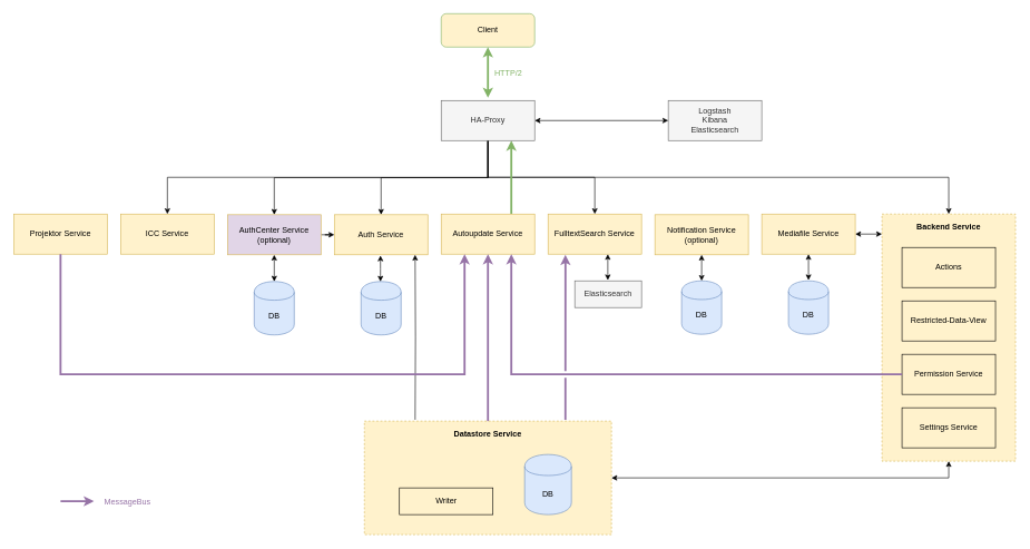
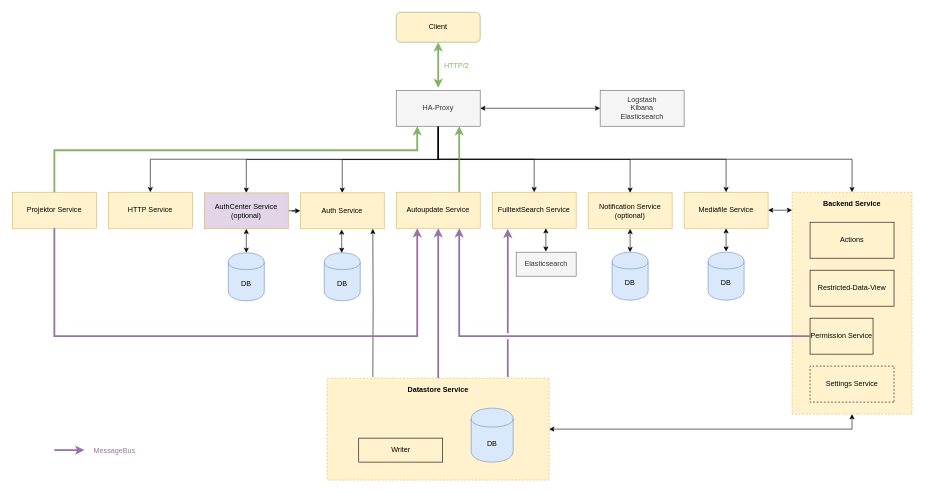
+ <mxCell id="42" value="" style="endArrow=classic;startArrow=none;html=1;exitX=0.5;exitY=0;exitDx=0;exitDy=0;startFill=0;entryX=0.25;entryY=1;entryDx=0;entryDy=0;edgeStyle=orthogonalEdgeStyle;rounded=0;fillColor=#d5e8d4;strokeColor=#82b366;strokeWidth=3;" parent="1" source="19" target="36" edge="1"><mxGeometry width="50" height="50" relative="1" as="geometry"><mxPoint x="150" y="629.5" as="sourcePoint" /><mxPoint x="655" y="869.706" as="targetPoint" /><Array as="points"><mxPoint x="90" y="250" /><mxPoint x="695" y="250" /></Array></mxGeometry></mxCell>
+ <mxCell id="53" style="edgeStyle=orthogonalEdgeStyle;rounded=0;orthogonalLoop=1;jettySize=auto;html=1;exitX=0.5;exitY=1;exitDx=0;exitDy=0;startArrow=none;startFill=0;endArrow=classic;endFill=1;" edge="1" parent="1" source="36" target="17"><mxGeometry relative="1" as="geometry"><mxPoint x="700" y="220" as="sourcePoint" /><mxPoint x="990" y="330" as="targetPoint" /></mxGeometry></mxCell>
+ <mxCell id="6" style="edgeStyle=orthogonalEdgeStyle;rounded=0;orthogonalLoop=1;jettySize=auto;html=1;exitX=0.5;exitY=1;exitDx=0;exitDy=0;entryX=0.5;entryY=0;entryDx=0;entryDy=0;startArrow=none;startFill=0;endArrow=classic;endFill=1;" parent="1" source="36" target="23" edge="1"><mxGeometry relative="1" as="geometry" /></mxCell>
- <mxCell id="33" value="ICC Service" style="rounded=0;whiteSpace=wrap;html=1;fillColor=#fff2cc;strokeColor=#d6b656;" parent="1" vertex="1"><mxGeometry x="180" y="320" width="140" height="60" as="geometry" /></mxCell>
+ <mxCell id="33" value="HTTP Service" style="rounded=0;whiteSpace=wrap;html=1;fillColor=#fff2cc;strokeColor=#d6b656;" parent="1" vertex="1"><mxGeometry x="180" y="320" width="140" height="60" as="geometry" /></mxCell>
- <mxCell id="25" value="Permission Service" style="rounded=0;whiteSpace=wrap;html=1;fillColor=none;flipV=1;flipH=1;" parent="1" vertex="1"><mxGeometry x="1350" y="530" width="140" height="60" as="geometry" /></mxCell>
+ <mxCell id="25" value="Permission Service" style="rounded=0;whiteSpace=wrap;html=1;fillColor=none;flipV=1;flipH=1;" parent="1" vertex="1"><mxGeometry x="1350" y="530" width="105" height="60" as="geometry" /></mxCell>
- <mxCell id="31" value="Settings Service" style="rounded=0;whiteSpace=wrap;html=1;fillColor=none;strokeColor=#000000;flipV=1;flipH=1;" parent="1" vertex="1"><mxGeometry x="1350" y="610" width="140" height="60" as="geometry" /></mxCell>
+ <mxCell id="31" value="Settings Service" style="rounded=0;whiteSpace=wrap;html=1;fillColor=none;strokeColor=#000000;flipV=1;flipH=1;dashed=1;" parent="1" vertex="1"><mxGeometry x="1350" y="610" width="140" height="60" as="geometry" /></mxCell>
